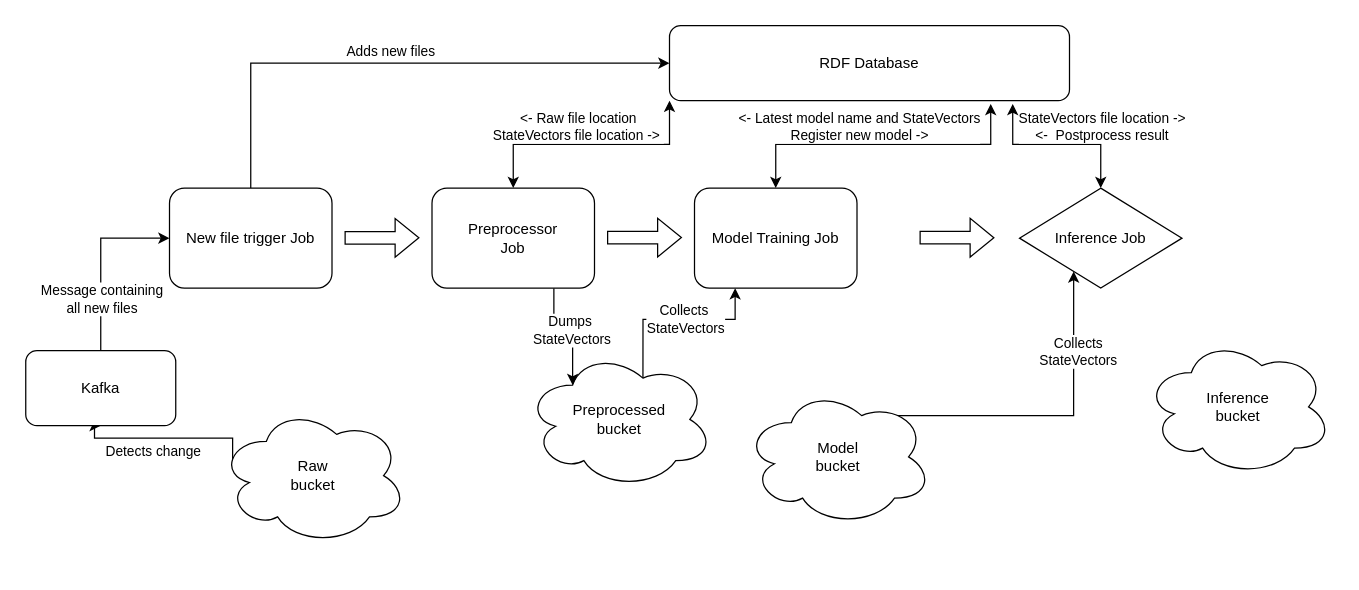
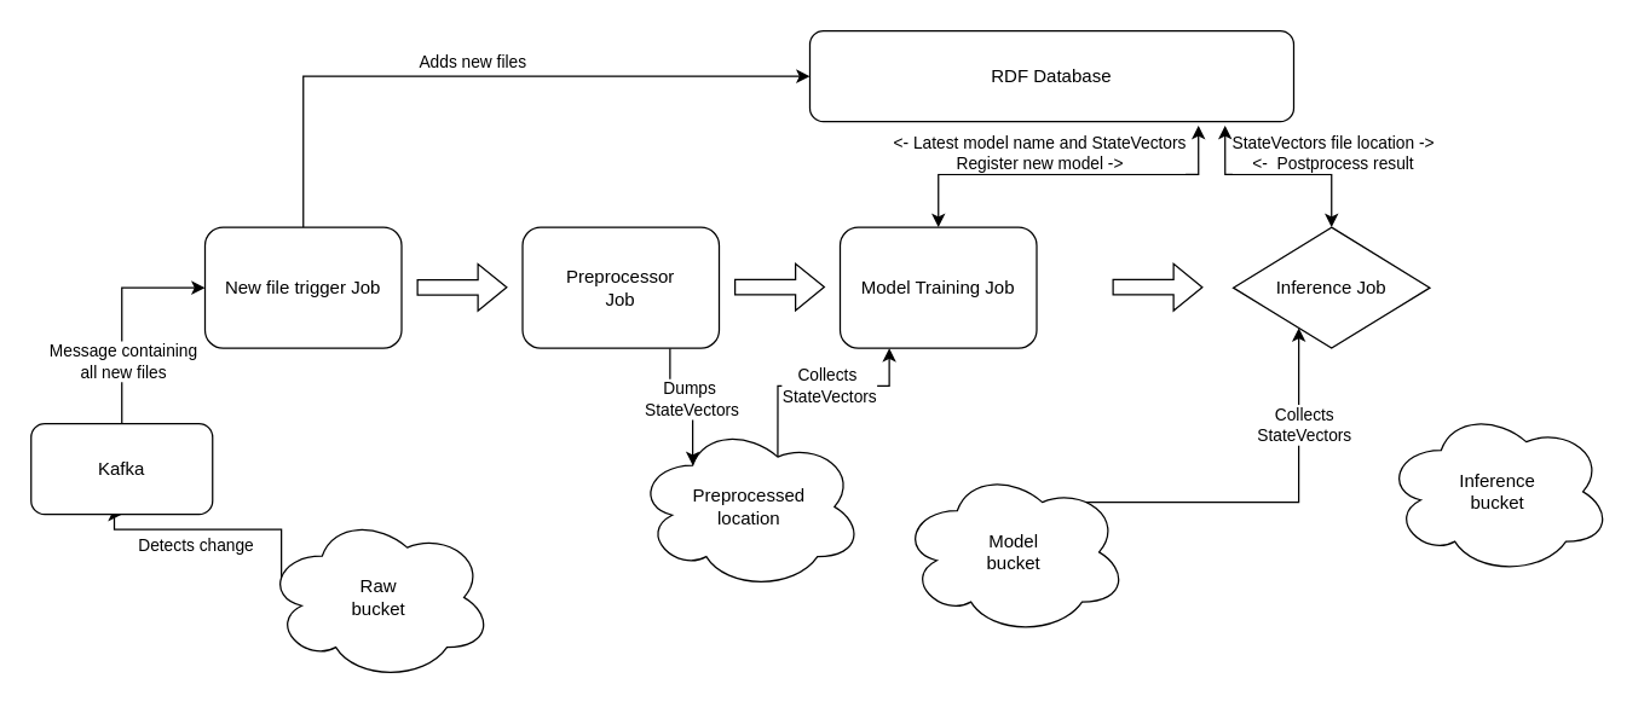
- <mxCell id="29" style="edgeStyle=orthogonalEdgeStyle;rounded=0;orthogonalLoop=1;jettySize=auto;html=1;exitX=0.5;exitY=0;exitDx=0;exitDy=0;entryX=0;entryY=1;entryDx=0;entryDy=0;startArrow=classic;startFill=1;" parent="1" source="31" target="11" edge="1"><mxGeometry relative="1" as="geometry" /></mxCell>
- <mxCell id="30" value="&amp;lt;- Raw file location&lt;br&gt;StateVectors&amp;nbsp;file location -&amp;gt;&amp;nbsp;" style="edgeLabel;html=1;align=center;verticalAlign=middle;resizable=0;points=[];" vertex="1" connectable="0" parent="29"><mxGeometry x="-0.251" y="-1" relative="1" as="geometry"><mxPoint x="13" y="-16" as="offset" /></mxGeometry></mxCell>
- <mxCell id="14" value="Preprocessed &lt;br&gt;bucket" style="ellipse;shape=cloud;whiteSpace=wrap;html=1;" parent="1" vertex="1"><mxGeometry x="420" y="280" width="150" height="110" as="geometry" /></mxCell>
+ <mxCell id="14" value="Preprocessed &lt;br&gt;location" style="ellipse;shape=cloud;whiteSpace=wrap;html=1;" parent="1" vertex="1"><mxGeometry x="420" y="280" width="150" height="110" as="geometry" /></mxCell>
- <mxCell id="10" value="Raw&lt;br&gt;bucket" style="ellipse;shape=cloud;whiteSpace=wrap;html=1;" parent="1" vertex="1"><mxGeometry x="175" y="325" width="150" height="110" as="geometry" /></mxCell>
+ <mxCell id="10" value="Raw&lt;br&gt;bucket" style="ellipse;shape=cloud;whiteSpace=wrap;html=1;" parent="1" vertex="1"><mxGeometry x="175" y="340" width="150" height="110" as="geometry" /></mxCell>
